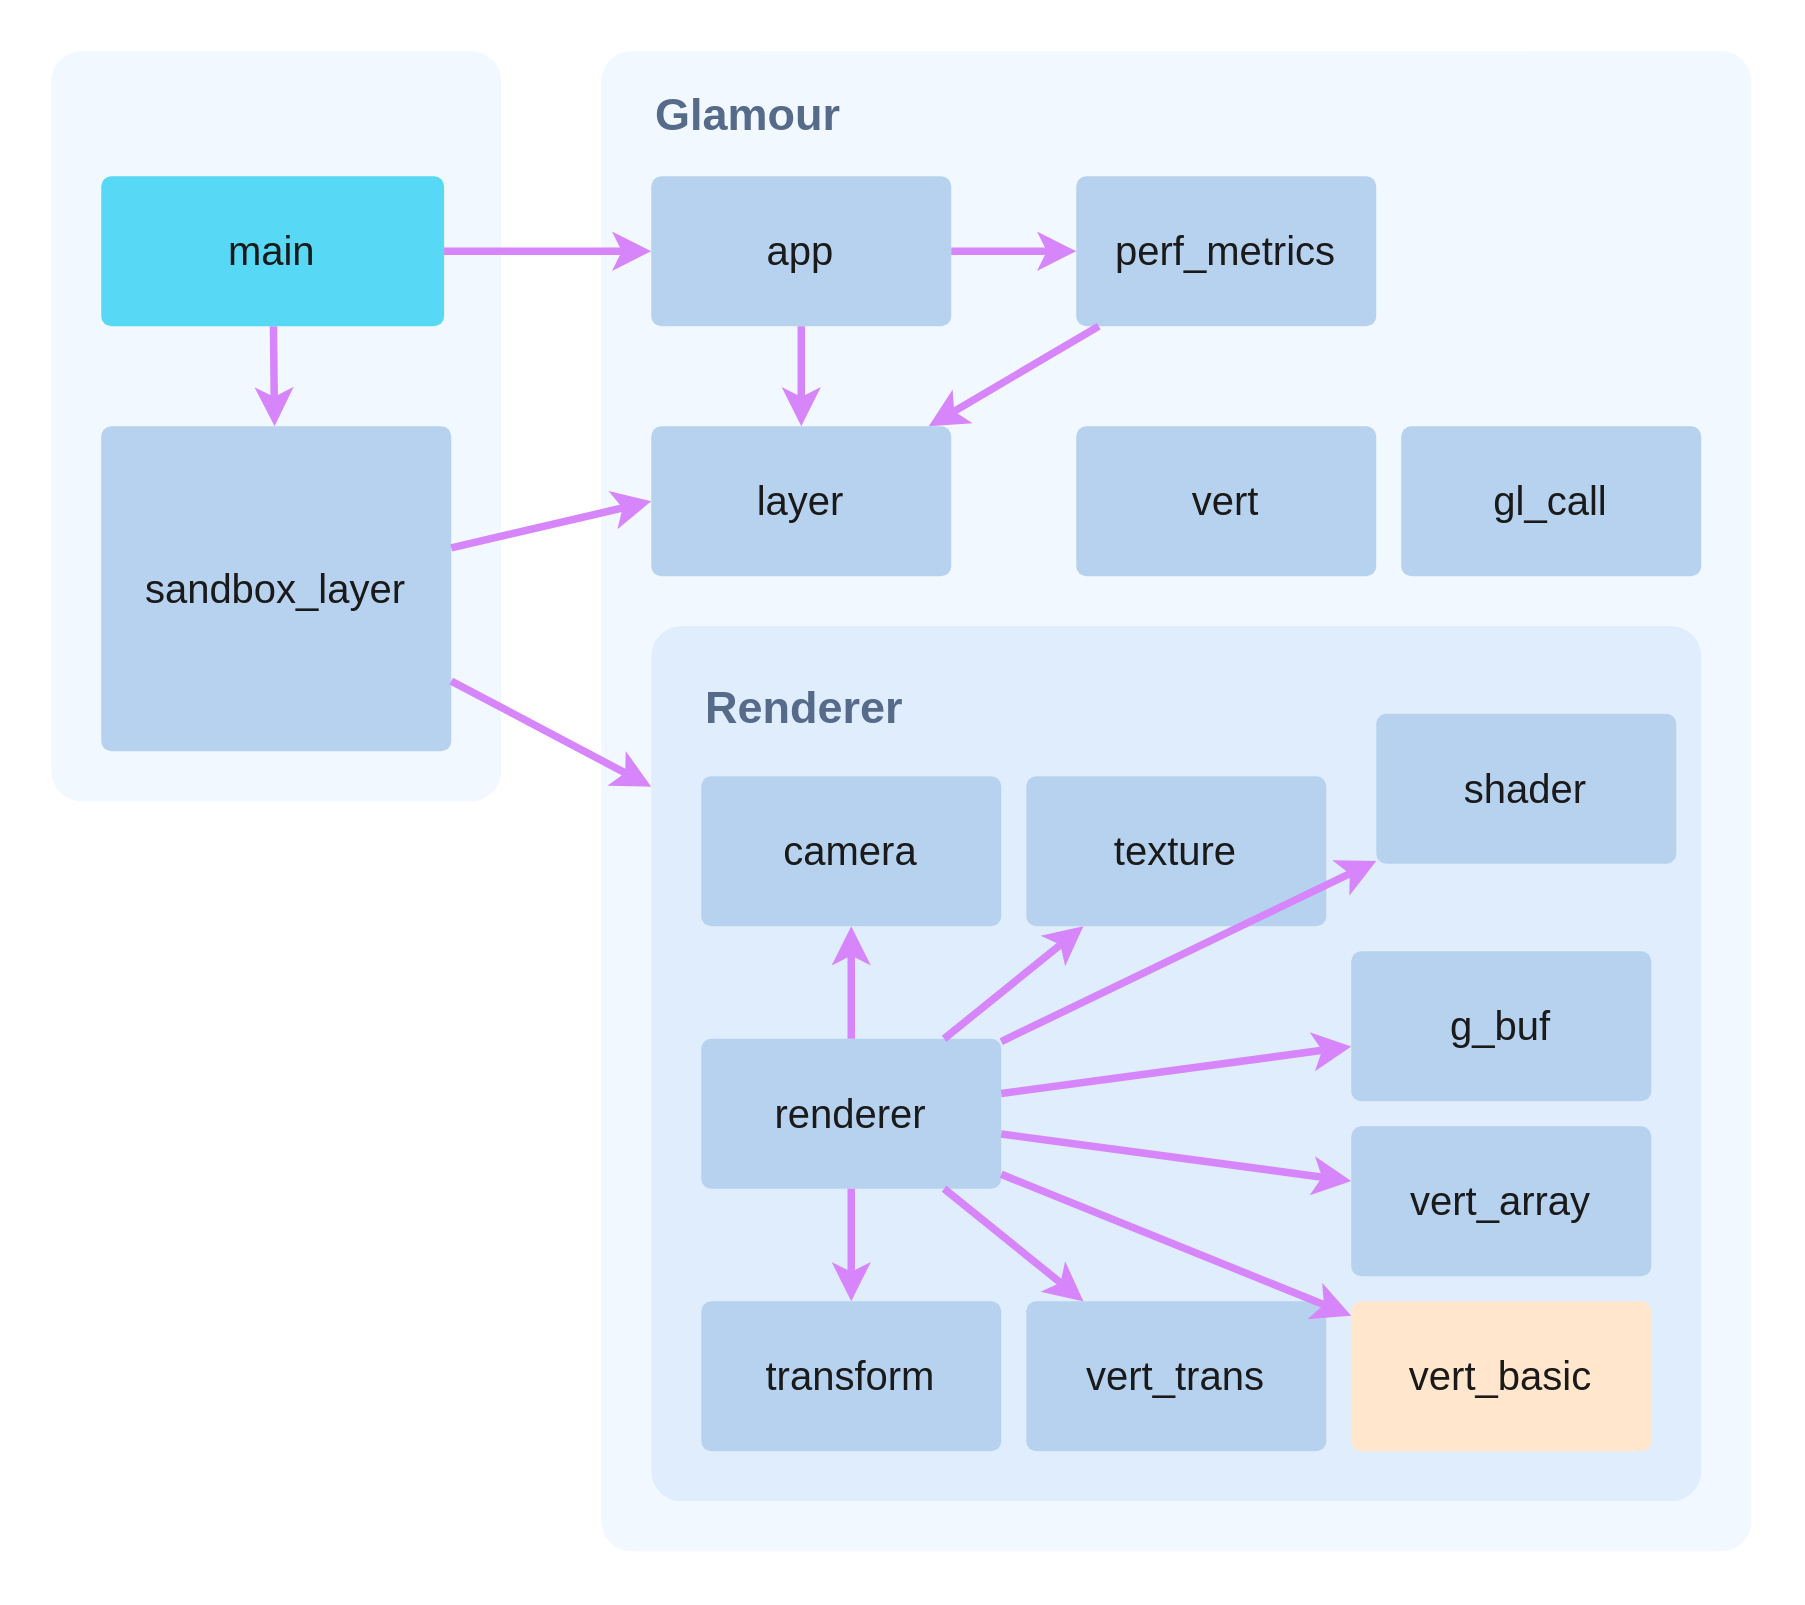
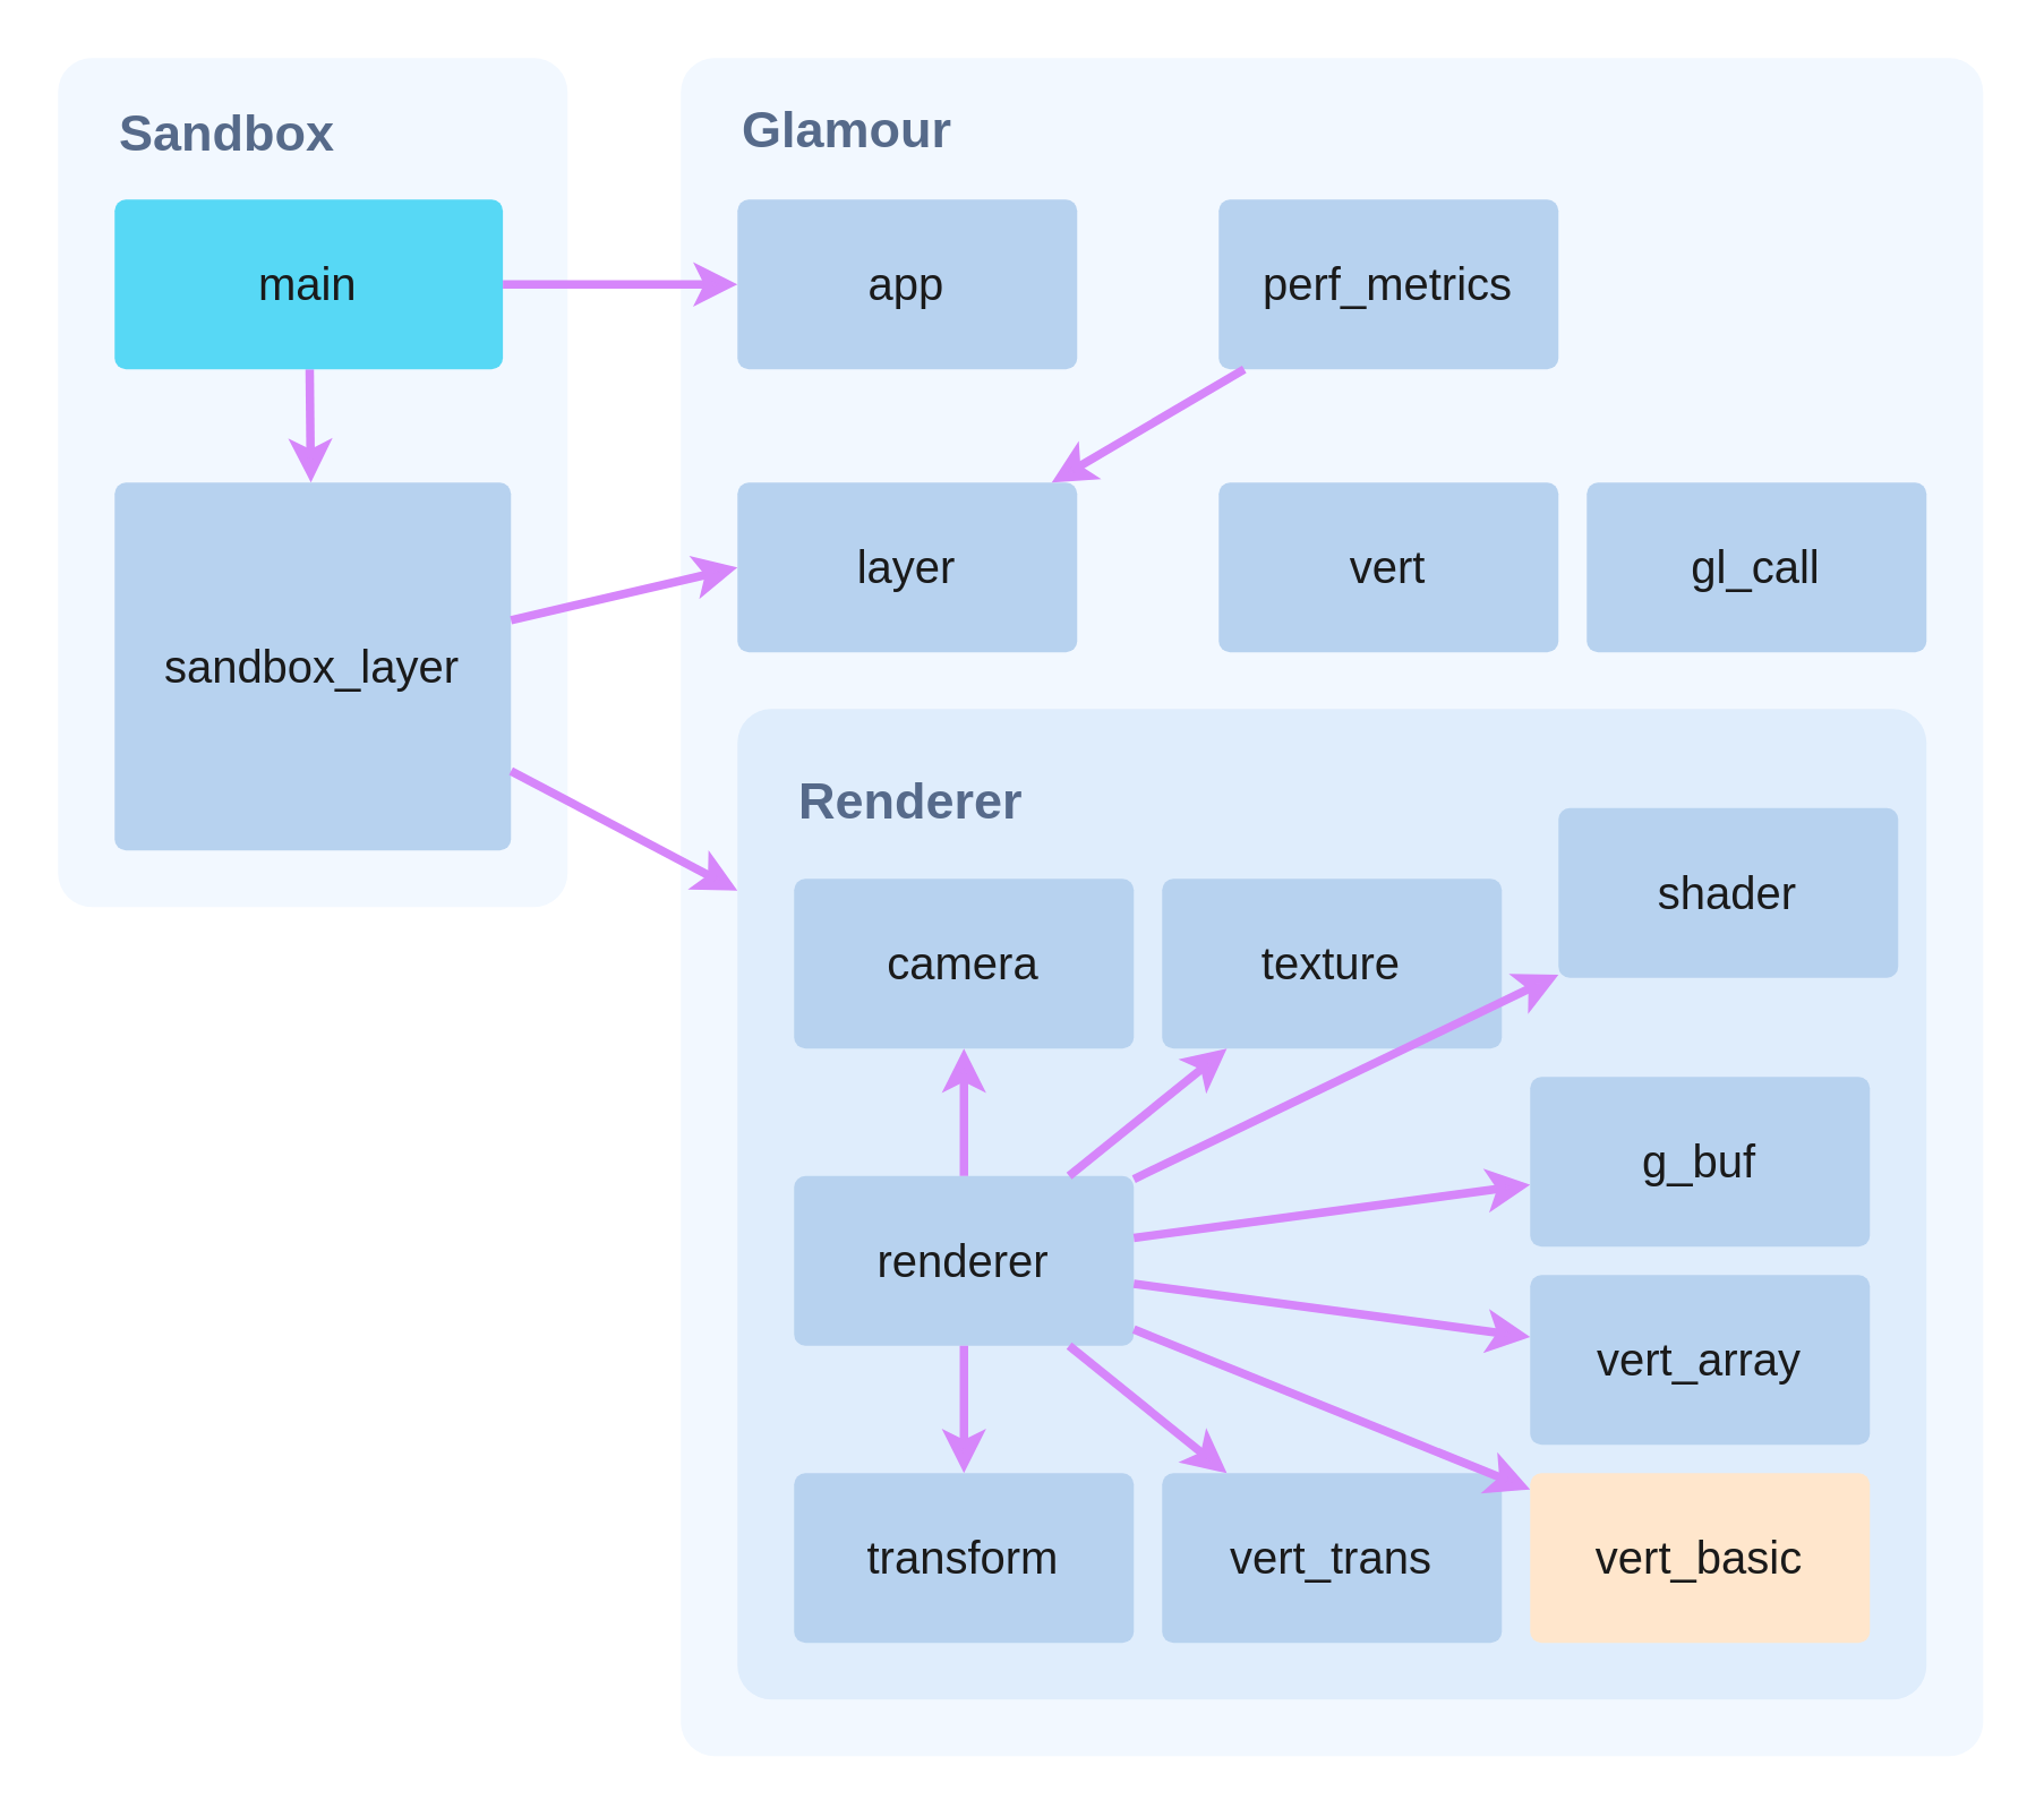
+ <mxCell id="6" value="Sandbox" style="text;strokeColor=none;fillColor=none;align=left;verticalAlign=middle;rounded=0;labelBackgroundColor=none;fontFamily=Arial;fontSize=18;fontStyle=1;html=1;whiteSpace=wrap;labelBorderColor=none;fontColor=#566A8A;" parent="2" vertex="1"><mxGeometry x="20" y="13.75" width="80" height="26.25" as="geometry" /></mxCell>
- <mxCell id="16" style="edgeStyle=none;rounded=1;jumpSize=6;orthogonalLoop=1;jettySize=auto;html=1;strokeColor=#D686FA;strokeWidth=3;fillColor=#F787FF;fontFamily=Arial;fontSize=14;fontStyle=1" edge="1" parent="7" source="10" target="13"><mxGeometry relative="1" as="geometry"><mxPoint x="-50" y="-190" as="sourcePoint" /><mxPoint x="130" y="-190" as="targetPoint" /></mxGeometry></mxCell>
- <mxCell id="17" value="&lt;p style=&quot;line-height: 110%&quot;&gt;&lt;br&gt;&lt;/p&gt;" style="text;align=center;verticalAlign=middle;resizable=0;points=[];labelBackgroundColor=#ffffff;fontSize=14;fontFamily=Arial;spacing=2;spacingRight=0;html=1;fontStyle=1" vertex="1" connectable="0" parent="16"><mxGeometry x="-0.093" y="1" relative="1" as="geometry"><mxPoint y="1" as="offset" /></mxGeometry></mxCell>
- <mxCell id="11" style="edgeStyle=none;rounded=1;jumpSize=6;orthogonalLoop=1;jettySize=auto;html=1;strokeColor=#D686FA;strokeWidth=3;fillColor=#F787FF;fontFamily=Arial;fontSize=14;fontStyle=1" edge="1" parent="7" source="10" target="9"><mxGeometry relative="1" as="geometry"><mxPoint x="-210" y="-30" as="sourcePoint" /><mxPoint x="-30" y="-30" as="targetPoint" /></mxGeometry></mxCell>
- <mxCell id="12" value="&lt;p style=&quot;line-height: 110%&quot;&gt;&lt;br&gt;&lt;/p&gt;" style="text;align=center;verticalAlign=middle;resizable=0;points=[];labelBackgroundColor=#ffffff;fontSize=14;fontFamily=Arial;spacing=2;spacingRight=0;html=1;fontStyle=1" vertex="1" connectable="0" parent="11"><mxGeometry x="-0.093" y="1" relative="1" as="geometry"><mxPoint y="1" as="offset" /></mxGeometry></mxCell>
